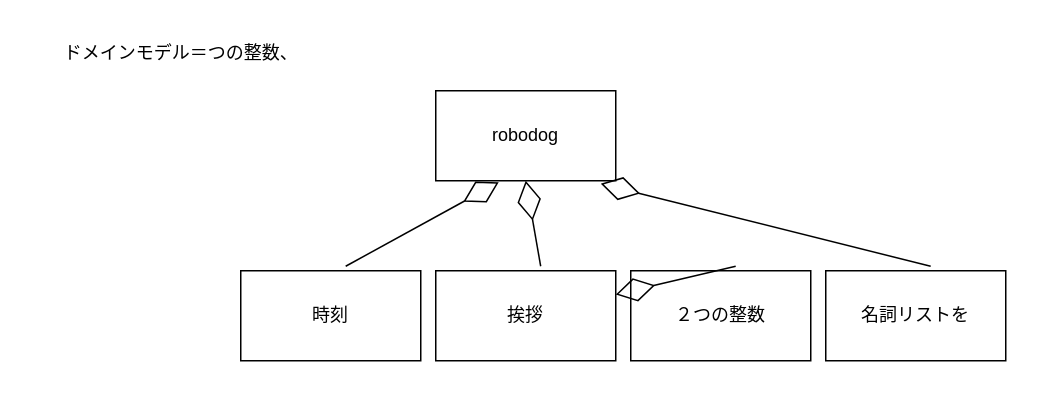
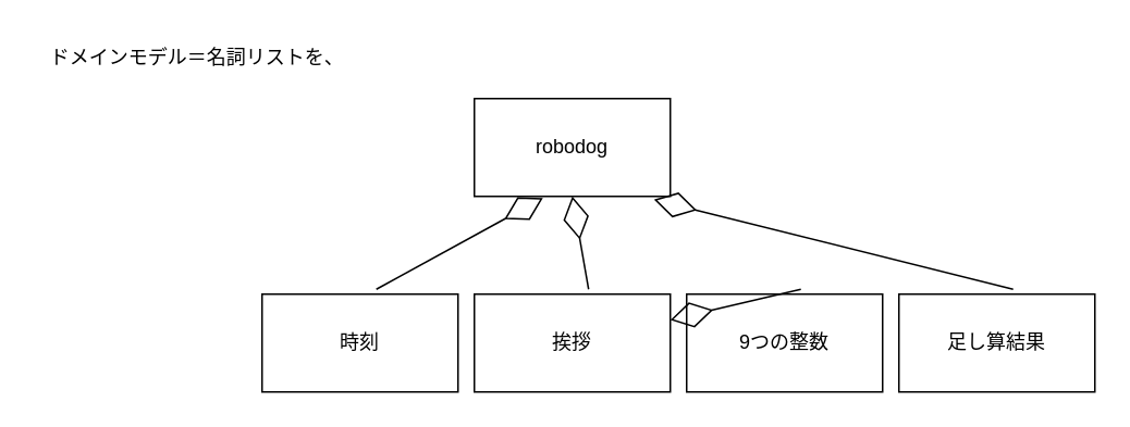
- <mxCell id="11" value="ドメインモデル＝つの整数、" style="text;html=1;align=center;verticalAlign=middle;resizable=0;points=[];autosize=1;strokeColor=none;fillColor=none;" vertex="1" parent="1"><mxGeometry x="20" y="20" width="200" height="30" as="geometry" /></mxCell>
+ <mxCell id="11" value="ドメインモデル＝名詞リストを、" style="text;html=1;align=center;verticalAlign=middle;resizable=0;points=[];autosize=1;strokeColor=none;fillColor=none;" vertex="1" parent="1"><mxGeometry x="20" y="20" width="200" height="30" as="geometry" /></mxCell>
- <mxCell id="7" value="２つの整数" style="rounded=0;whiteSpace=wrap;html=1;" vertex="1" parent="1"><mxGeometry x="420" y="180" width="120" height="60" as="geometry" /></mxCell>
+ <mxCell id="7" value="9つの整数" style="rounded=0;whiteSpace=wrap;html=1;" vertex="1" parent="1"><mxGeometry x="420" y="180" width="120" height="60" as="geometry" /></mxCell>
- <mxCell id="9" value="名詞リストを" style="rounded=0;whiteSpace=wrap;html=1;" vertex="1" parent="1"><mxGeometry x="550" y="180" width="120" height="60" as="geometry" /></mxCell>
+ <mxCell id="9" value="足し算結果" style="rounded=0;whiteSpace=wrap;html=1;" vertex="1" parent="1"><mxGeometry x="550" y="180" width="120" height="60" as="geometry" /></mxCell>
